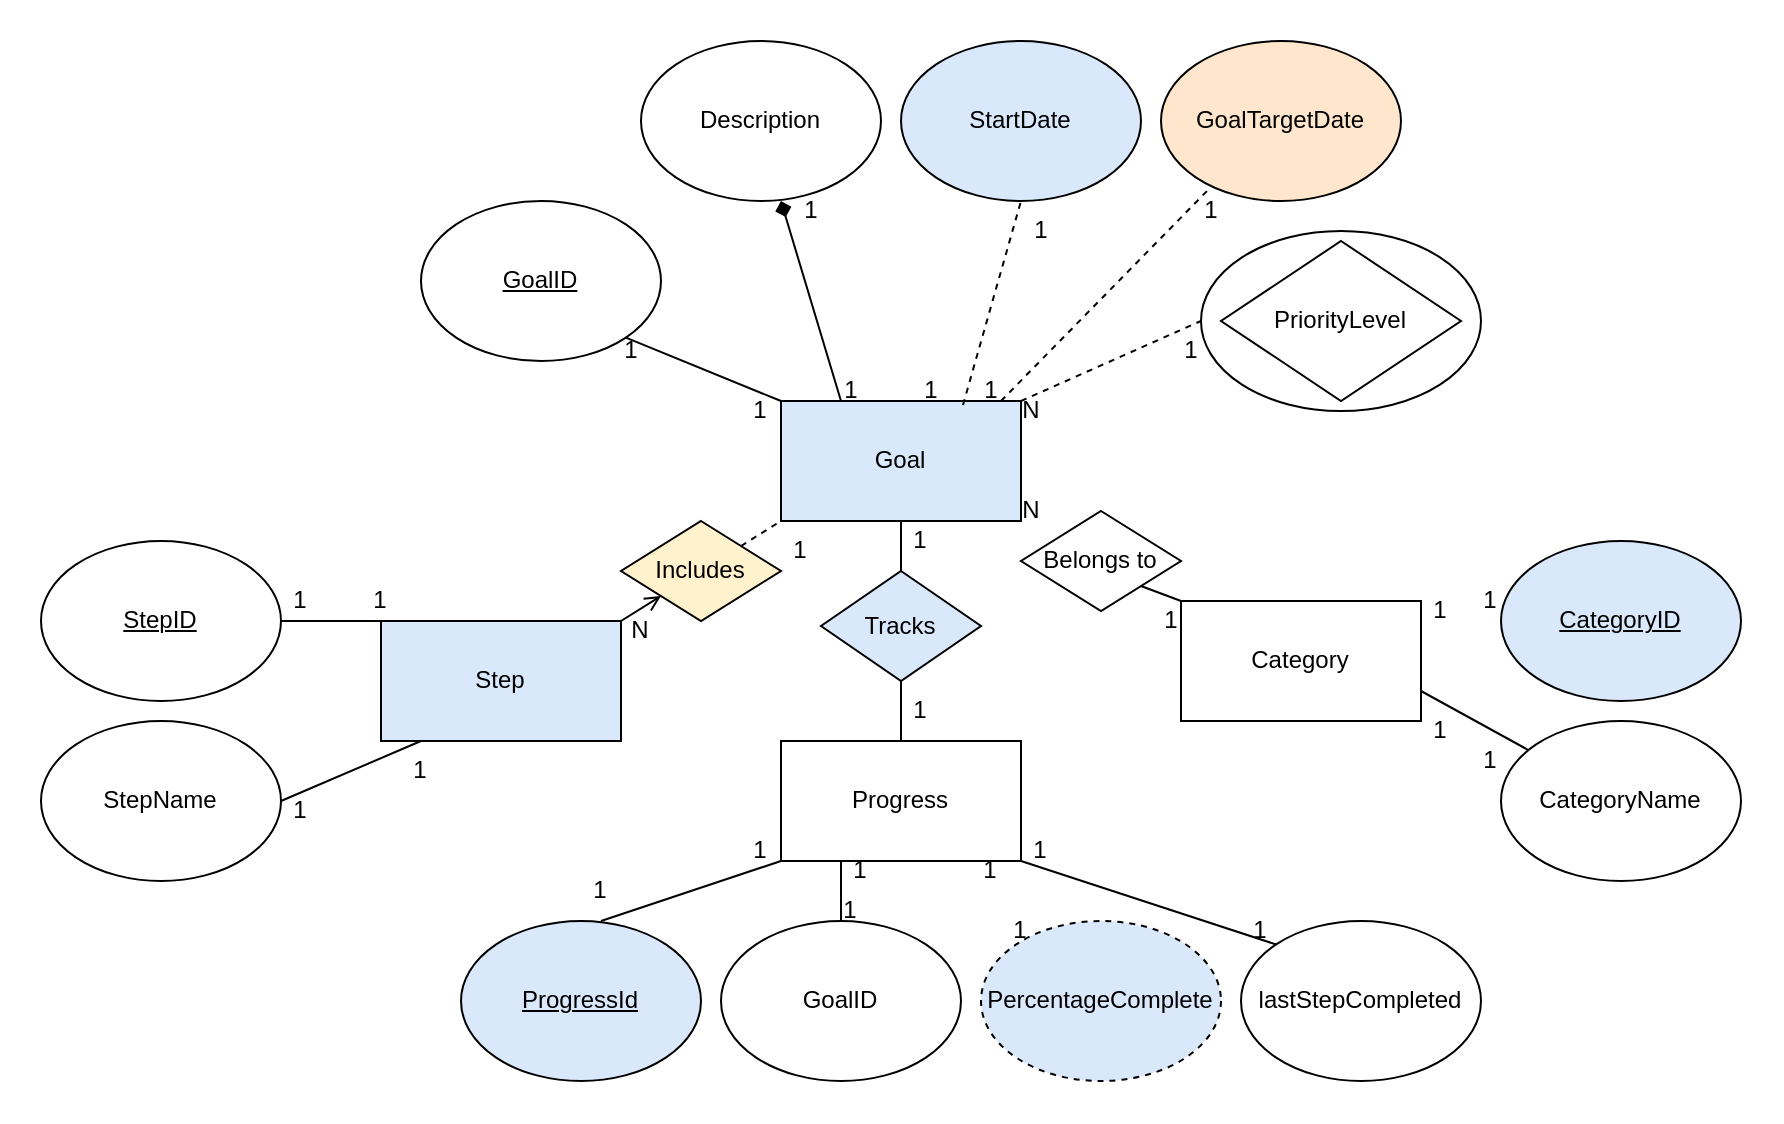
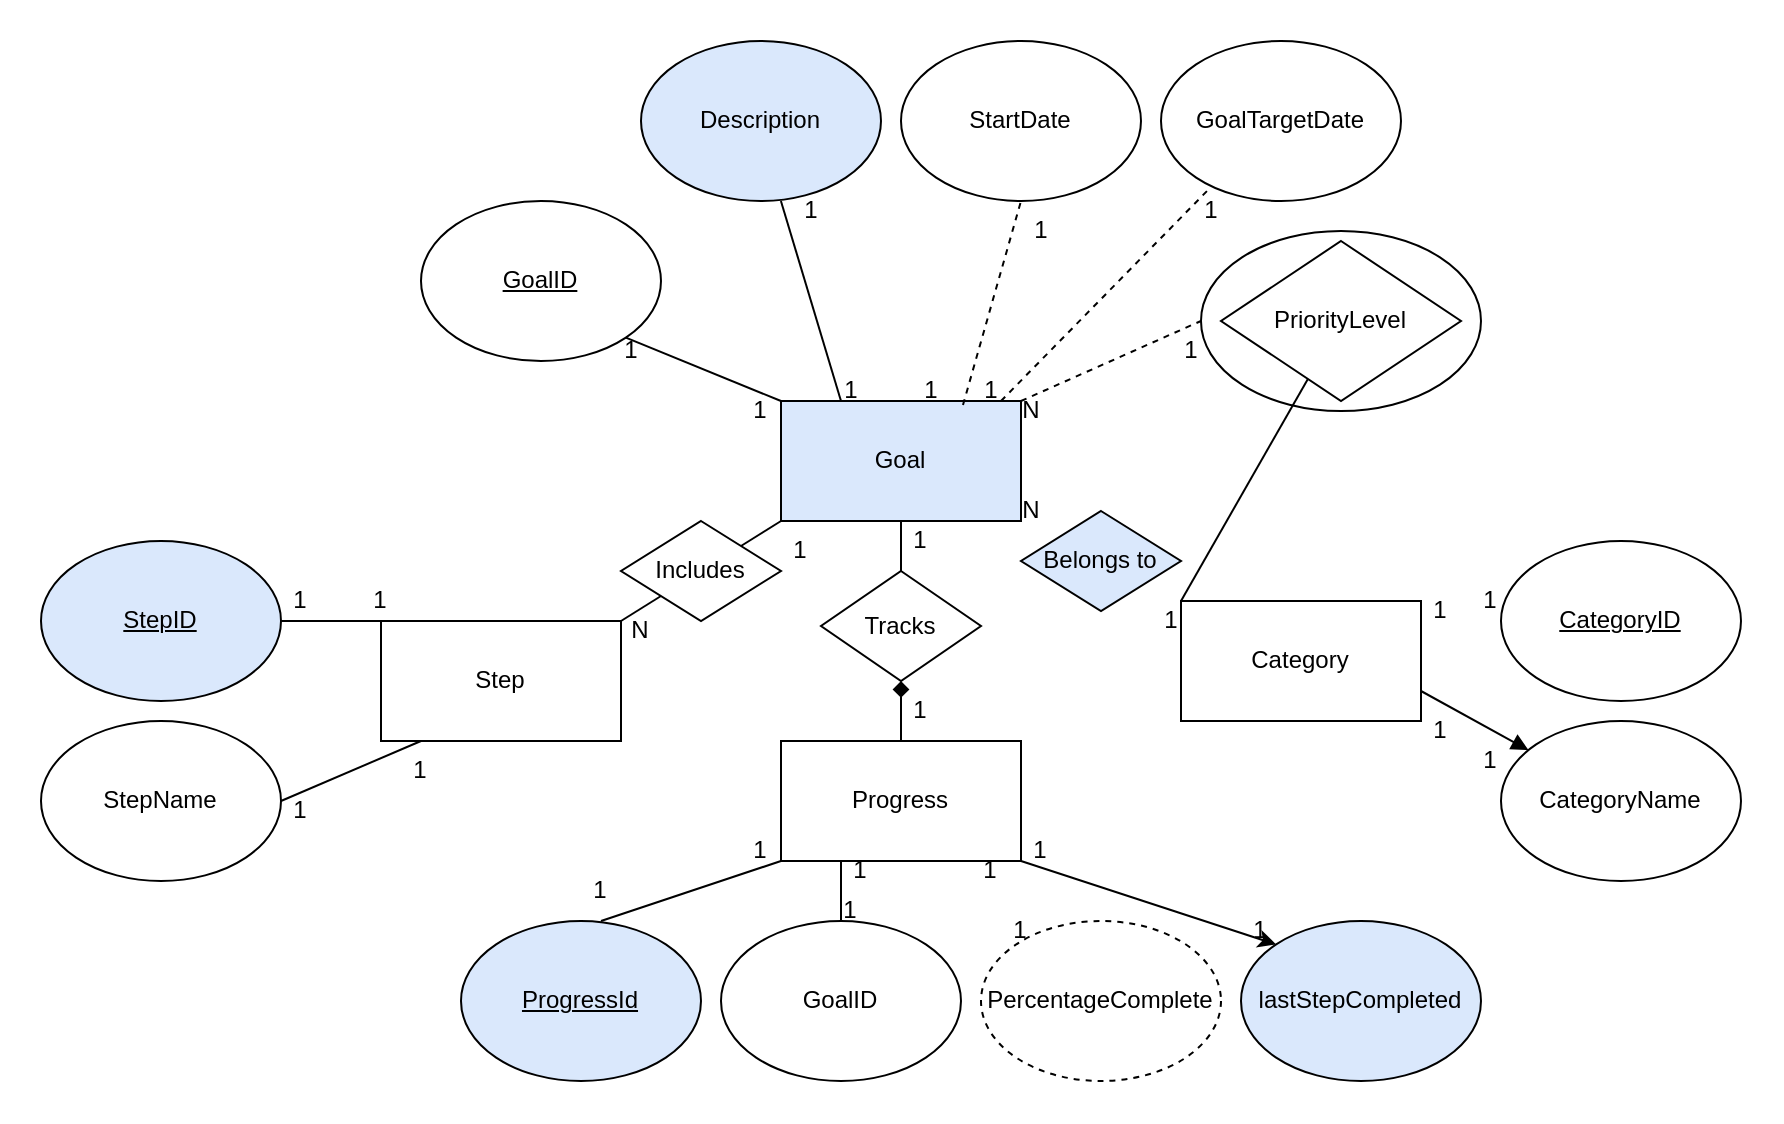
- <mxCell id="7" value="Description" style="ellipse;whiteSpace=wrap;html=1;" parent="1" vertex="1"><mxGeometry x="320" y="20" width="120" height="80" as="geometry" /></mxCell>
+ <mxCell id="7" value="Description" style="ellipse;whiteSpace=wrap;html=1;fillColor=#dae8fc;" parent="1" vertex="1"><mxGeometry x="320" y="20" width="120" height="80" as="geometry" /></mxCell>
- <mxCell id="8" value="StartDate" style="ellipse;whiteSpace=wrap;html=1;fillColor=#dae8fc;" parent="1" vertex="1"><mxGeometry x="450" y="20" width="120" height="80" as="geometry" /></mxCell>
+ <mxCell id="8" value="StartDate" style="ellipse;whiteSpace=wrap;html=1;" parent="1" vertex="1"><mxGeometry x="450" y="20" width="120" height="80" as="geometry" /></mxCell>
- <mxCell id="9" value="GoalTargetDate" style="ellipse;whiteSpace=wrap;html=1;fillColor=#ffe6cc;" parent="1" vertex="1"><mxGeometry x="580" y="20" width="120" height="80" as="geometry" /></mxCell>
+ <mxCell id="9" value="GoalTargetDate" style="ellipse;whiteSpace=wrap;html=1;" parent="1" vertex="1"><mxGeometry x="580" y="20" width="120" height="80" as="geometry" /></mxCell>
- <mxCell id="11" value="" style="endArrow=diamond;html=1;rounded=0;entryX=0.583;entryY=1;entryDx=0;entryDy=0;entryPerimeter=0;exitX=0.25;exitY=0;exitDx=0;exitDy=0;" parent="1" source="2" target="7" edge="1"><mxGeometry width="50" height="50" relative="1" as="geometry"><mxPoint x="490" y="290" as="sourcePoint" /><mxPoint x="540" y="240" as="targetPoint" /></mxGeometry></mxCell>
+ <mxCell id="11" value="" style="endArrow=none;html=1;rounded=0;entryX=0.583;entryY=1;entryDx=0;entryDy=0;entryPerimeter=0;exitX=0.25;exitY=0;exitDx=0;exitDy=0;" parent="1" source="2" target="7" edge="1"><mxGeometry width="50" height="50" relative="1" as="geometry"><mxPoint x="490" y="290" as="sourcePoint" /><mxPoint x="540" y="240" as="targetPoint" /></mxGeometry></mxCell>
- <mxCell id="33" value="" style="endArrow=none;html=1;rounded=0;entryX=0;entryY=1;entryDx=0;entryDy=0;dashed=1;" edge="1" parent="1" source="66" target="2"><mxGeometry width="50" height="50" relative="1" as="geometry"><mxPoint x="330" y="310" as="sourcePoint" /><mxPoint x="380" y="260" as="targetPoint" /></mxGeometry></mxCell>
+ <mxCell id="33" value="" style="endArrow=none;html=1;rounded=0;entryX=0;entryY=1;entryDx=0;entryDy=0;" edge="1" parent="1" source="66" target="2"><mxGeometry width="50" height="50" relative="1" as="geometry"><mxPoint x="330" y="310" as="sourcePoint" /><mxPoint x="380" y="260" as="targetPoint" /></mxGeometry></mxCell>
- <mxCell id="68" value="Belongs to" style="rhombus;whiteSpace=wrap;html=1;" vertex="1" parent="1"><mxGeometry x="510" y="255" width="80" height="50" as="geometry" /></mxCell>
+ <mxCell id="68" value="Belongs to" style="rhombus;whiteSpace=wrap;html=1;fillColor=#dae8fc;" vertex="1" parent="1"><mxGeometry x="510" y="255" width="80" height="50" as="geometry" /></mxCell>
- <mxCell id="66" value="Includes" style="rhombus;whiteSpace=wrap;html=1;fillColor=#fff2cc;" vertex="1" parent="1"><mxGeometry x="310" y="260" width="80" height="50" as="geometry" /></mxCell>
+ <mxCell id="66" value="Includes" style="rhombus;whiteSpace=wrap;html=1;" vertex="1" parent="1"><mxGeometry x="310" y="260" width="80" height="50" as="geometry" /></mxCell>
- <mxCell id="67" value="" style="endArrow=none;html=1;rounded=0;entryX=1;entryY=1;entryDx=0;entryDy=0;exitX=0;exitY=0;exitDx=0;exitDy=0;" edge="1" parent="1" source="5" target="68"><mxGeometry width="50" height="50" relative="1" as="geometry"><mxPoint x="570" y="310" as="sourcePoint" /><mxPoint x="510" y="260" as="targetPoint" /></mxGeometry></mxCell>
+ <mxCell id="67" value="" style="endArrow=none;html=1;rounded=0;exitX=0;exitY=0;exitDx=0;exitDy=0;" edge="1" parent="1" source="5" target="14"><mxGeometry width="50" height="50" relative="1" as="geometry"><mxPoint x="570" y="310" as="sourcePoint" /><mxPoint x="510" y="260" as="targetPoint" /></mxGeometry></mxCell>
- <mxCell id="65" value="" style="endArrow=open;html=1;rounded=0;entryX=0;entryY=1;entryDx=0;entryDy=0;exitX=1;exitY=0;exitDx=0;exitDy=0;" edge="1" parent="1" source="4" target="66"><mxGeometry width="50" height="50" relative="1" as="geometry"><mxPoint x="330" y="310" as="sourcePoint" /><mxPoint x="390" y="260" as="targetPoint" /></mxGeometry></mxCell>
+ <mxCell id="65" value="" style="endArrow=none;html=1;rounded=0;entryX=0;entryY=1;entryDx=0;entryDy=0;exitX=1;exitY=0;exitDx=0;exitDy=0;" edge="1" parent="1" source="4" target="66"><mxGeometry width="50" height="50" relative="1" as="geometry"><mxPoint x="330" y="310" as="sourcePoint" /><mxPoint x="390" y="260" as="targetPoint" /></mxGeometry></mxCell>
- <mxCell id="36" value="&lt;u&gt;StepID&lt;/u&gt;" style="ellipse;whiteSpace=wrap;html=1;" vertex="1" parent="1"><mxGeometry x="20" y="270" width="120" height="80" as="geometry" /></mxCell>
+ <mxCell id="36" value="&lt;u&gt;StepID&lt;/u&gt;" style="ellipse;whiteSpace=wrap;html=1;fillColor=#dae8fc;" vertex="1" parent="1"><mxGeometry x="20" y="270" width="120" height="80" as="geometry" /></mxCell>
- <mxCell id="27" value="&lt;u&gt;CategoryID&lt;/u&gt;" style="ellipse;whiteSpace=wrap;html=1;fillColor=#dae8fc;" vertex="1" parent="1"><mxGeometry x="750" y="270" width="120" height="80" as="geometry" /></mxCell>
+ <mxCell id="27" value="&lt;u&gt;CategoryID&lt;/u&gt;" style="ellipse;whiteSpace=wrap;html=1;" vertex="1" parent="1"><mxGeometry x="750" y="270" width="120" height="80" as="geometry" /></mxCell>
- <mxCell id="64" value="Tracks" style="rhombus;whiteSpace=wrap;html=1;fillColor=#dae8fc;" vertex="1" parent="1"><mxGeometry x="410" y="285" width="80" height="55" as="geometry" /></mxCell>
+ <mxCell id="64" value="Tracks" style="rhombus;whiteSpace=wrap;html=1;" vertex="1" parent="1"><mxGeometry x="410" y="285" width="80" height="55" as="geometry" /></mxCell>
- <mxCell id="4" value="Step" style="rounded=0;whiteSpace=wrap;html=1;fillColor=#dae8fc;" parent="1" vertex="1"><mxGeometry x="190" y="310" width="120" height="60" as="geometry" /></mxCell>
+ <mxCell id="4" value="Step" style="rounded=0;whiteSpace=wrap;html=1;" parent="1" vertex="1"><mxGeometry x="190" y="310" width="120" height="60" as="geometry" /></mxCell>
- <mxCell id="63" value="" style="endArrow=none;html=1;rounded=0;exitX=0.5;exitY=0;exitDx=0;exitDy=0;" edge="1" parent="1" source="3" target="64"><mxGeometry width="50" height="50" relative="1" as="geometry"><mxPoint x="450" y="370" as="sourcePoint" /><mxPoint x="450" y="260" as="targetPoint" /></mxGeometry></mxCell>
+ <mxCell id="63" value="" style="endArrow=diamond;html=1;rounded=0;exitX=0.5;exitY=0;exitDx=0;exitDy=0;" edge="1" parent="1" source="3" target="64"><mxGeometry width="50" height="50" relative="1" as="geometry"><mxPoint x="450" y="370" as="sourcePoint" /><mxPoint x="450" y="260" as="targetPoint" /></mxGeometry></mxCell>
- <mxCell id="29" value="" style="endArrow=none;html=1;rounded=0;exitX=1;exitY=0.75;exitDx=0;exitDy=0;" edge="1" parent="1" source="5" target="28"><mxGeometry width="50" height="50" relative="1" as="geometry"><mxPoint x="490" y="290" as="sourcePoint" /><mxPoint x="540" y="240" as="targetPoint" /></mxGeometry></mxCell>
+ <mxCell id="29" value="" style="endArrow=block;html=1;rounded=0;exitX=1;exitY=0.75;exitDx=0;exitDy=0;" edge="1" parent="1" source="5" target="28"><mxGeometry width="50" height="50" relative="1" as="geometry"><mxPoint x="490" y="290" as="sourcePoint" /><mxPoint x="540" y="240" as="targetPoint" /></mxGeometry></mxCell>
- <mxCell id="55" value="" style="endArrow=none;html=1;rounded=0;exitX=1;exitY=1;exitDx=0;exitDy=0;entryX=0;entryY=0;entryDx=0;entryDy=0;" edge="1" parent="1" source="3" target="50"><mxGeometry width="50" height="50" relative="1" as="geometry"><mxPoint x="490" y="380" as="sourcePoint" /><mxPoint x="540" y="330" as="targetPoint" /></mxGeometry></mxCell>
+ <mxCell id="55" value="" style="endArrow=classic;html=1;rounded=0;exitX=1;exitY=1;exitDx=0;exitDy=0;entryX=0;entryY=0;entryDx=0;entryDy=0;" edge="1" parent="1" source="3" target="50"><mxGeometry width="50" height="50" relative="1" as="geometry"><mxPoint x="490" y="380" as="sourcePoint" /><mxPoint x="540" y="330" as="targetPoint" /></mxGeometry></mxCell>
- <mxCell id="48" value="PercentageComplete" style="ellipse;whiteSpace=wrap;html=1;dashed=1;fillColor=#dae8fc;" vertex="1" parent="1"><mxGeometry x="490" y="460" width="120" height="80" as="geometry" /></mxCell>
+ <mxCell id="48" value="PercentageComplete" style="ellipse;whiteSpace=wrap;html=1;dashed=1;" vertex="1" parent="1"><mxGeometry x="490" y="460" width="120" height="80" as="geometry" /></mxCell>
- <mxCell id="50" value="lastStepCompleted" style="ellipse;whiteSpace=wrap;html=1;" vertex="1" parent="1"><mxGeometry x="620" y="460" width="120" height="80" as="geometry" /></mxCell>
+ <mxCell id="50" value="lastStepCompleted" style="ellipse;whiteSpace=wrap;html=1;fillColor=#dae8fc;" vertex="1" parent="1"><mxGeometry x="620" y="460" width="120" height="80" as="geometry" /></mxCell>
